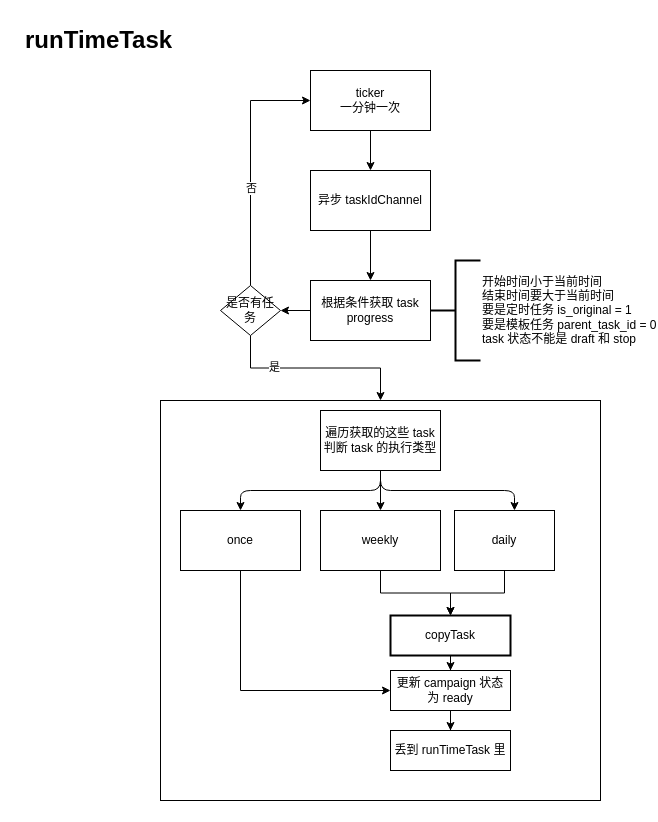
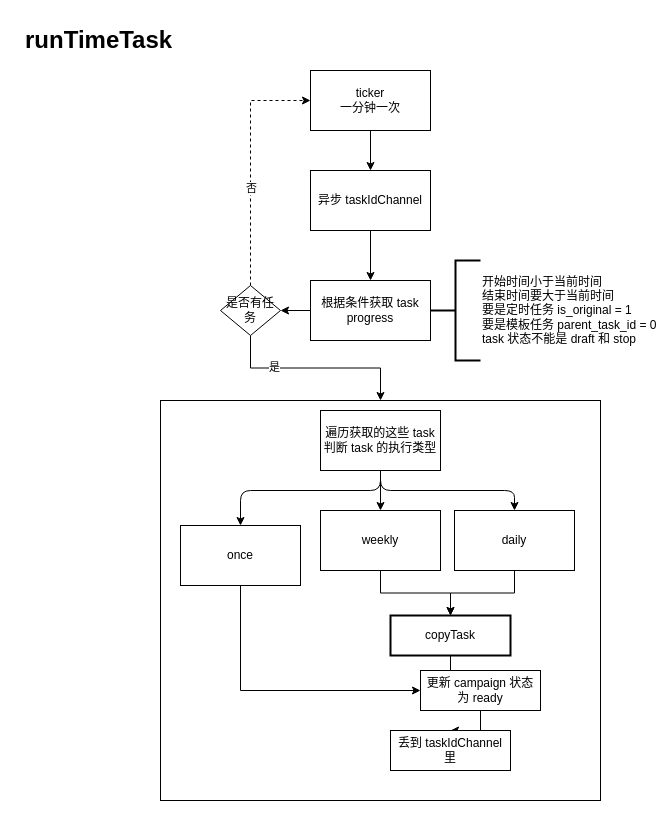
- <mxCell id="11" value="" style="edgeStyle=orthogonalEdgeStyle;rounded=0;orthogonalLoop=1;jettySize=auto;html=1;entryX=0;entryY=0.5;entryDx=0;entryDy=0;" edge="1" parent="1" source="15" target="10"><mxGeometry relative="1" as="geometry"><mxPoint x="170" y="180" as="targetPoint" /><Array as="points"><mxPoint x="250" y="100" /></Array></mxGeometry></mxCell>
+ <mxCell id="11" value="" style="edgeStyle=orthogonalEdgeStyle;rounded=0;orthogonalLoop=1;jettySize=auto;html=1;entryX=0;entryY=0.5;entryDx=0;entryDy=0;dashed=1;" edge="1" parent="1" source="15" target="10"><mxGeometry relative="1" as="geometry"><mxPoint x="170" y="180" as="targetPoint" /><Array as="points"><mxPoint x="250" y="100" /></Array></mxGeometry></mxCell>
- <mxCell id="21" value="once" style="whiteSpace=wrap;html=1;rounded=0;" vertex="1" parent="1"><mxGeometry x="180" y="510" width="120" height="60" as="geometry" /></mxCell>
+ <mxCell id="21" value="once" style="whiteSpace=wrap;html=1;rounded=0;" vertex="1" parent="1"><mxGeometry x="180" y="525" width="120" height="60" as="geometry" /></mxCell>
- <mxCell id="23" value="daily" style="whiteSpace=wrap;html=1;rounded=0;" vertex="1" parent="1"><mxGeometry x="454" y="510" width="100" height="60" as="geometry" /></mxCell>
+ <mxCell id="23" value="daily" style="whiteSpace=wrap;html=1;rounded=0;" vertex="1" parent="1"><mxGeometry x="454" y="510" width="120" height="60" as="geometry" /></mxCell>
- <mxCell id="27" value="更新 campaign 状态&lt;br&gt;为 ready" style="whiteSpace=wrap;html=1;rounded=0;" vertex="1" parent="1"><mxGeometry x="390" y="670" width="120" height="40" as="geometry" /></mxCell>
+ <mxCell id="27" value="更新 campaign 状态&lt;br&gt;为 ready" style="whiteSpace=wrap;html=1;rounded=0;" vertex="1" parent="1"><mxGeometry x="420" y="670" width="120" height="40" as="geometry" /></mxCell>
- <mxCell id="28" value="丢到 runTimeTask 里" style="whiteSpace=wrap;html=1;rounded=0;" vertex="1" parent="1"><mxGeometry x="390" y="730" width="120" height="40" as="geometry" /></mxCell>
+ <mxCell id="28" value="丢到 taskIdChannel 里" style="whiteSpace=wrap;html=1;rounded=0;" vertex="1" parent="1"><mxGeometry x="390" y="730" width="120" height="40" as="geometry" /></mxCell>
